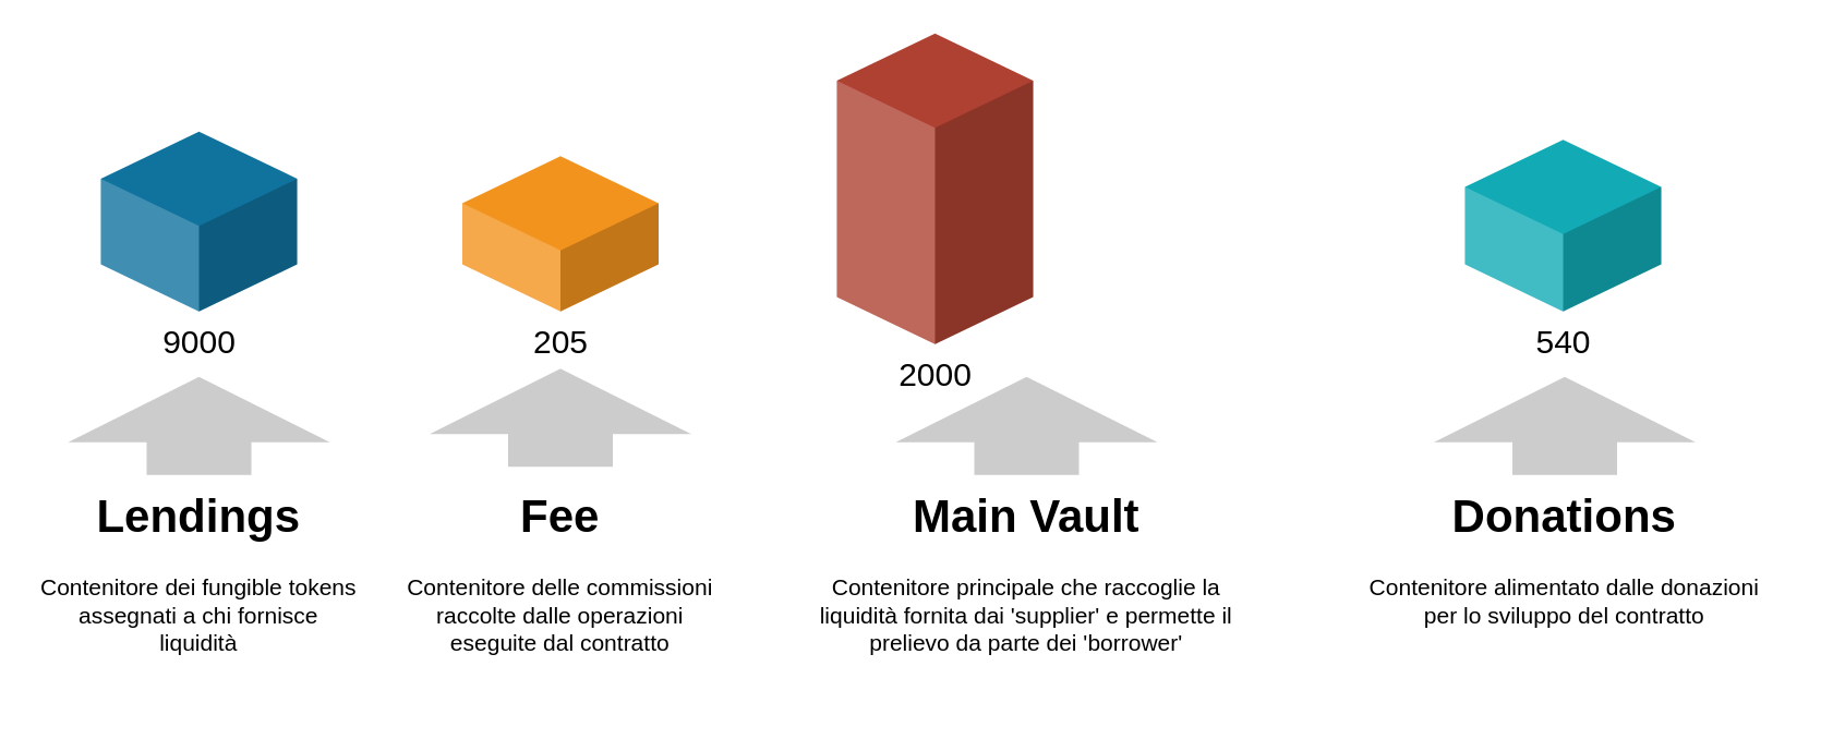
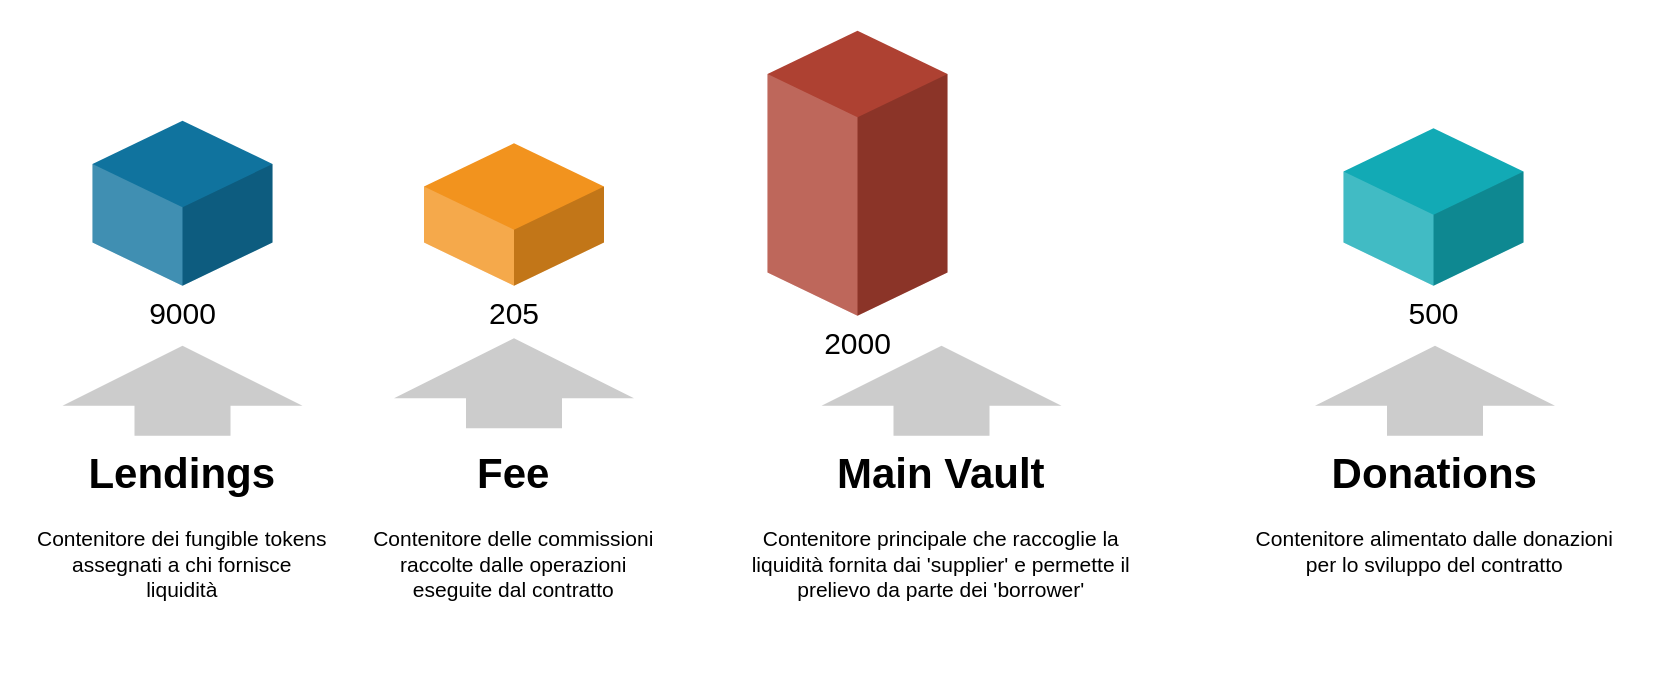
- <mxCell id="6" value="540" style="verticalLabelPosition=bottom;verticalAlign=top;html=1;shape=mxgraph.infographic.shadedCube;isoAngle=15;fillColor=#12AAB5;strokeColor=none;fontFamily=Helvetica;fontSize=20;align=center;strokeWidth=2;" parent="1" vertex="1"><mxGeometry x="895" y="85" width="120" height="105" as="geometry" /></mxCell>
+ <mxCell id="6" value="500" style="verticalLabelPosition=bottom;verticalAlign=top;html=1;shape=mxgraph.infographic.shadedCube;isoAngle=15;fillColor=#12AAB5;strokeColor=none;fontFamily=Helvetica;fontSize=20;align=center;strokeWidth=2;" parent="1" vertex="1"><mxGeometry x="895" y="85" width="120" height="105" as="geometry" /></mxCell>
